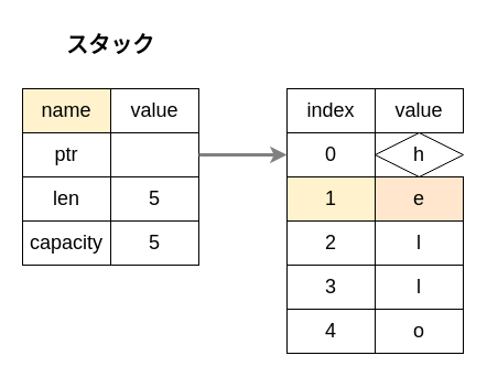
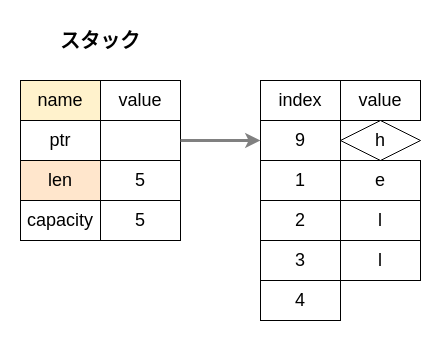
- <mxCell id="13" value="0" style="rounded=0;whiteSpace=wrap;html=1;fontSize=18;" vertex="1" parent="1"><mxGeometry x="260" y="120" width="80" height="40" as="geometry" /></mxCell>
+ <mxCell id="13" value="9" style="rounded=0;whiteSpace=wrap;html=1;fontSize=18;" vertex="1" parent="1"><mxGeometry x="260" y="120" width="80" height="40" as="geometry" /></mxCell>
- <mxCell id="7" value="len" style="rounded=0;whiteSpace=wrap;html=1;fontSize=18;" vertex="1" parent="1"><mxGeometry x="20" y="160" width="80" height="40" as="geometry" /></mxCell>
+ <mxCell id="7" value="len" style="rounded=0;whiteSpace=wrap;html=1;fontSize=18;fillColor=#ffe6cc;" vertex="1" parent="1"><mxGeometry x="20" y="160" width="80" height="40" as="geometry" /></mxCell>
- <mxCell id="15" value="1" style="rounded=0;whiteSpace=wrap;html=1;fontSize=18;fillColor=#fff2cc;" vertex="1" parent="1"><mxGeometry x="260" y="160" width="80" height="40" as="geometry" /></mxCell>
+ <mxCell id="15" value="1" style="rounded=0;whiteSpace=wrap;html=1;fontSize=18;" vertex="1" parent="1"><mxGeometry x="260" y="160" width="80" height="40" as="geometry" /></mxCell>
- <mxCell id="16" value="e" style="rounded=0;whiteSpace=wrap;html=1;fontSize=18;fillColor=#ffe6cc;" vertex="1" parent="1"><mxGeometry x="340" y="160" width="80" height="40" as="geometry" /></mxCell>
+ <mxCell id="16" value="e" style="rounded=0;whiteSpace=wrap;html=1;fontSize=18;" vertex="1" parent="1"><mxGeometry x="340" y="160" width="80" height="40" as="geometry" /></mxCell>
- <mxCell id="22" value="o" style="rounded=0;whiteSpace=wrap;html=1;fontSize=18;" vertex="1" parent="1"><mxGeometry x="340" y="280" width="80" height="40" as="geometry" /></mxCell>
